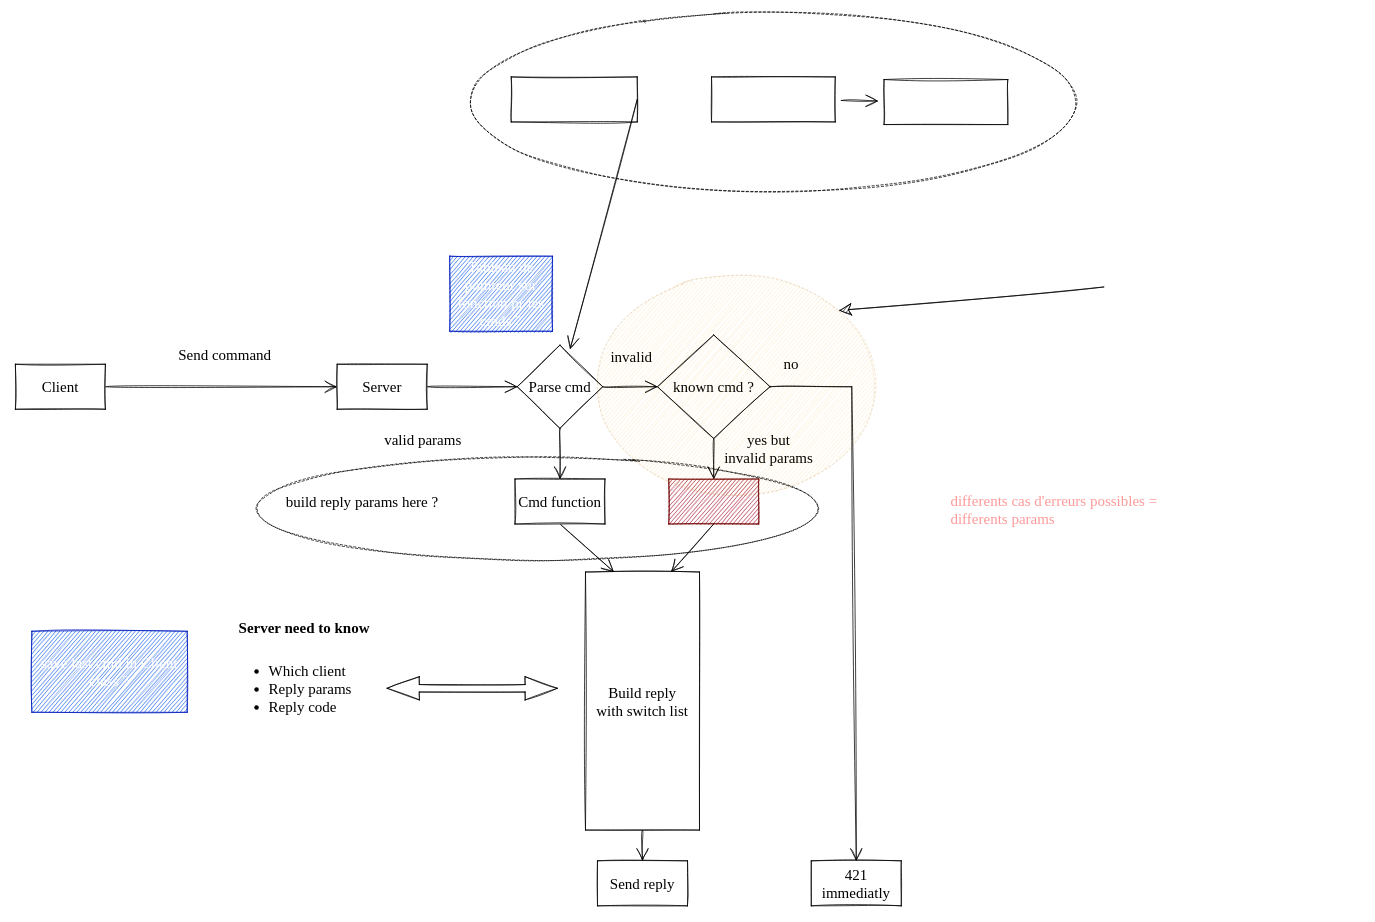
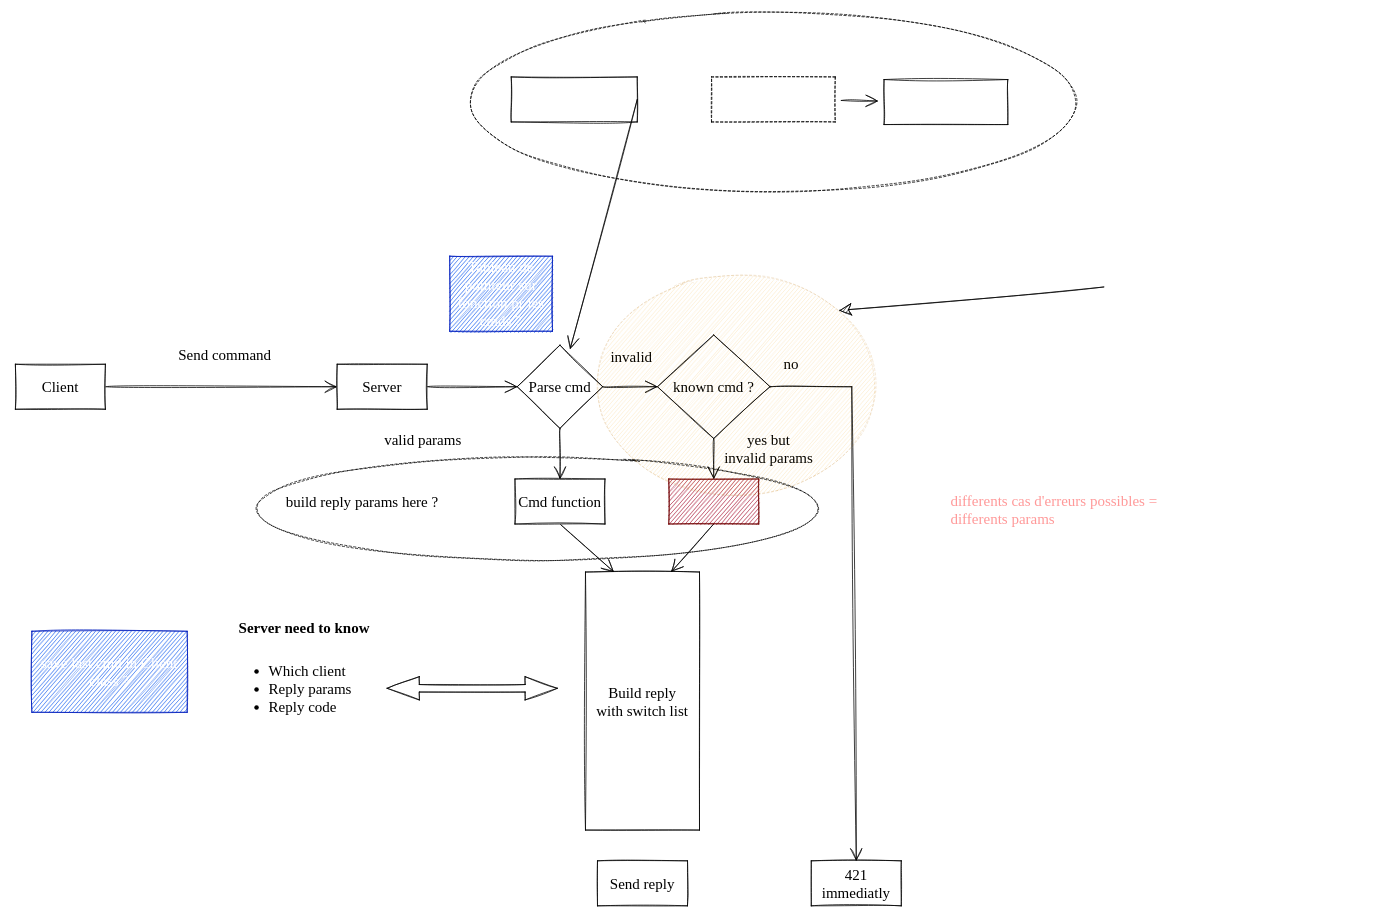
- <mxCell id="35" value="&lt;font color=&quot;#ffffff&quot;&gt;check command&lt;/font&gt;" style="whiteSpace=wrap;html=1;sketch=1;hachureGap=4;pointerEvents=0;fontFamily=Architects Daughter;fontSource=https%3A%2F%2Ffonts.googleapis.com%2Fcss%3Ffamily%3DArchitects%2BDaughter;fontSize=20;fontColor=#FF9999;fillColor=none;align=center;" vertex="1" parent="1"><mxGeometry x="948" y="102" width="165" height="60" as="geometry" /></mxCell>
+ <mxCell id="35" value="&lt;font color=&quot;#ffffff&quot;&gt;check command&lt;/font&gt;" style="whiteSpace=wrap;html=1;sketch=1;hachureGap=4;pointerEvents=0;fontFamily=Architects Daughter;fontSource=https%3A%2F%2Ffonts.googleapis.com%2Fcss%3Ffamily%3DArchitects%2BDaughter;fontSize=20;fontColor=#FF9999;fillColor=none;align=center;dashed=1;" vertex="1" parent="1"><mxGeometry x="948" y="102" width="165" height="60" as="geometry" /></mxCell>
- <mxCell id="6" style="edgeStyle=none;curved=1;rounded=0;sketch=1;hachureGap=4;orthogonalLoop=1;jettySize=auto;html=1;exitX=0.5;exitY=1;exitDx=0;exitDy=0;entryX=0.5;entryY=0;entryDx=0;entryDy=0;fontFamily=Architects Daughter;fontSource=https%3A%2F%2Ffonts.googleapis.com%2Fcss%3Ffamily%3DArchitects%2BDaughter;fontSize=20;endArrow=open;startSize=14;endSize=14;sourcePerimeterSpacing=8;targetPerimeterSpacing=8;" edge="1" parent="1" source="7" target="14"><mxGeometry relative="1" as="geometry" /></mxCell>
